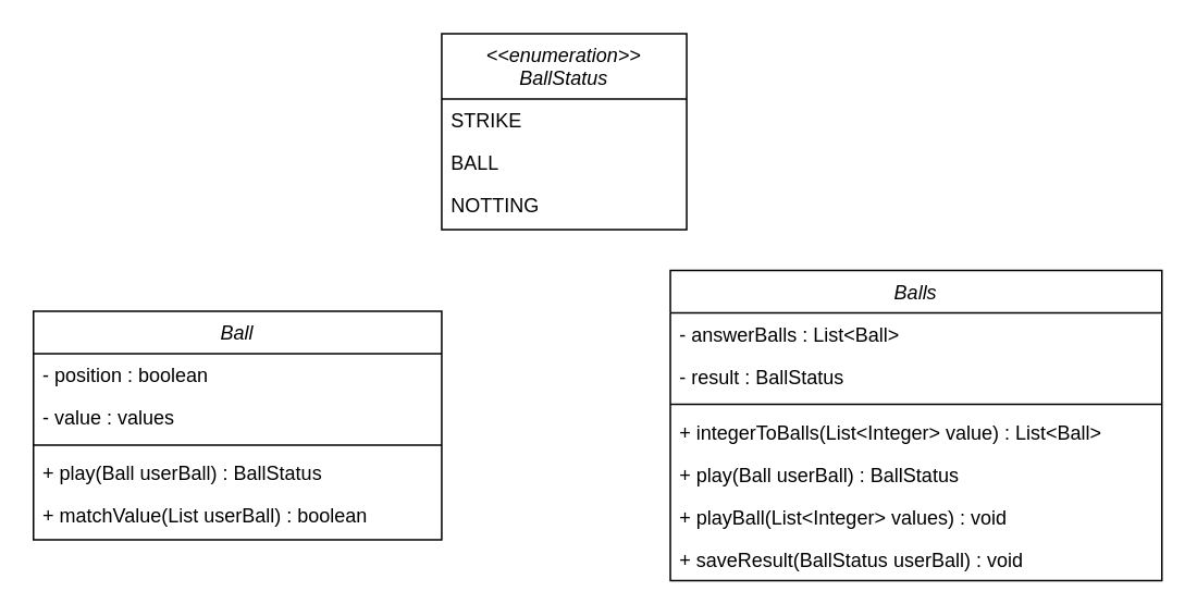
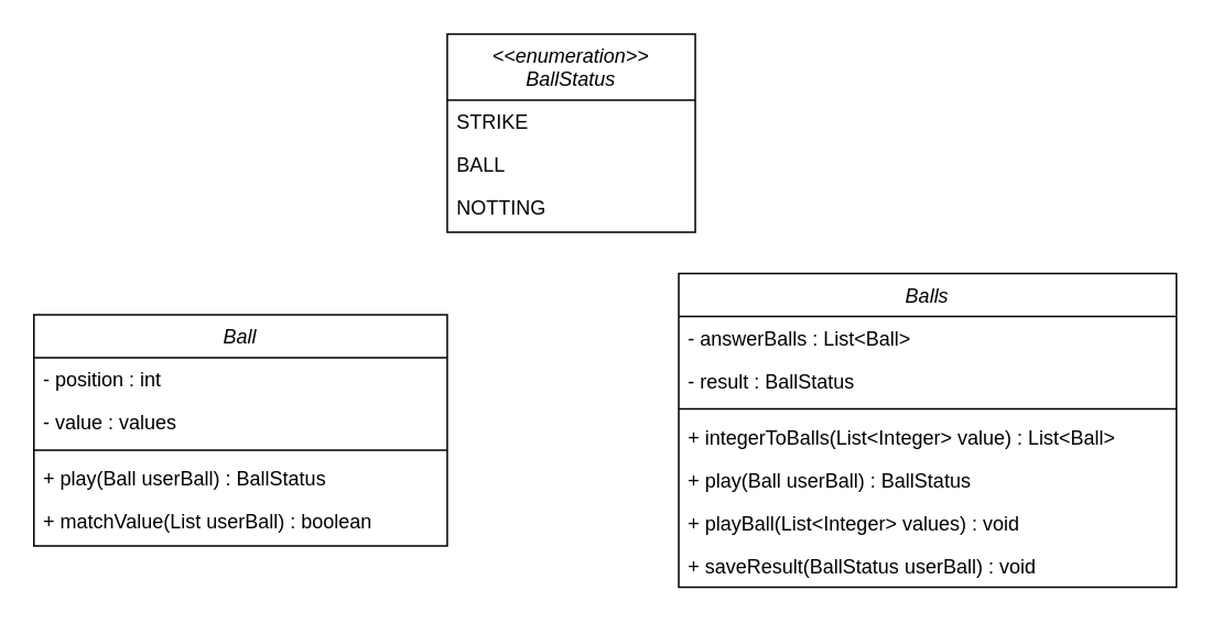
- <mxCell id="3" value="- position : boolean" style="text;align=left;verticalAlign=top;spacingLeft=4;spacingRight=4;overflow=hidden;rotatable=0;points=[[0,0.5],[1,0.5]];portConstraint=eastwest;rounded=0;shadow=0;html=0;" vertex="1" parent="2"><mxGeometry y="26" width="250" height="26" as="geometry" /></mxCell>
+ <mxCell id="3" value="- position : int" style="text;align=left;verticalAlign=top;spacingLeft=4;spacingRight=4;overflow=hidden;rotatable=0;points=[[0,0.5],[1,0.5]];portConstraint=eastwest;rounded=0;shadow=0;html=0;" vertex="1" parent="2"><mxGeometry y="26" width="250" height="26" as="geometry" /></mxCell>
